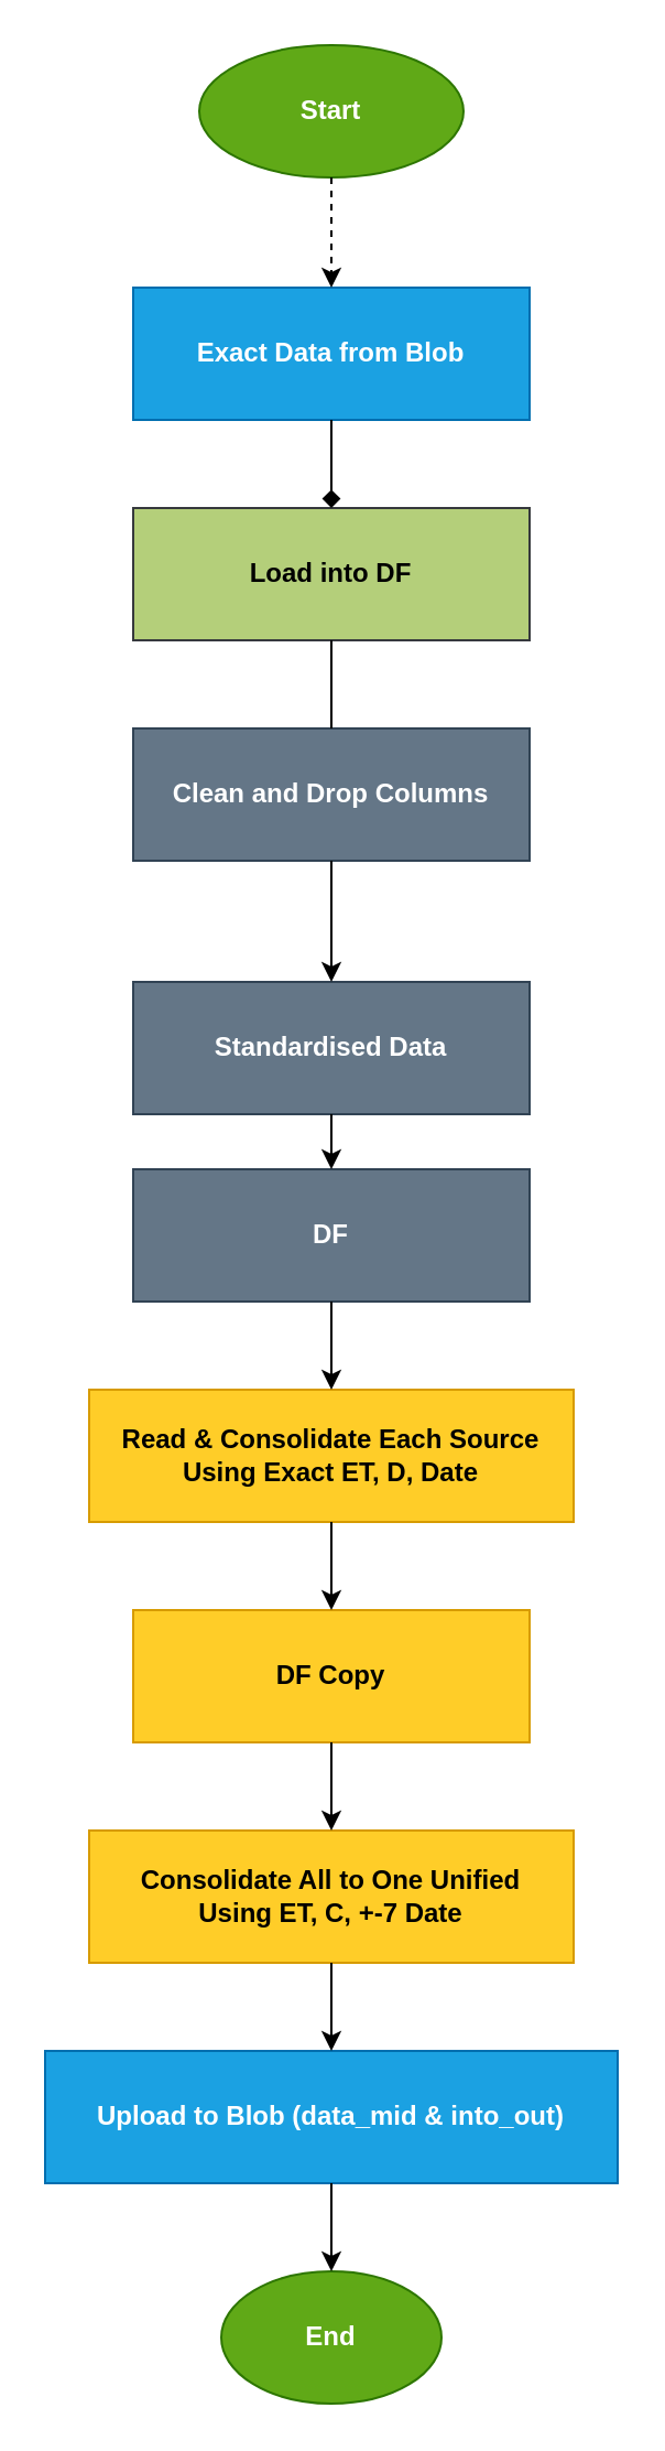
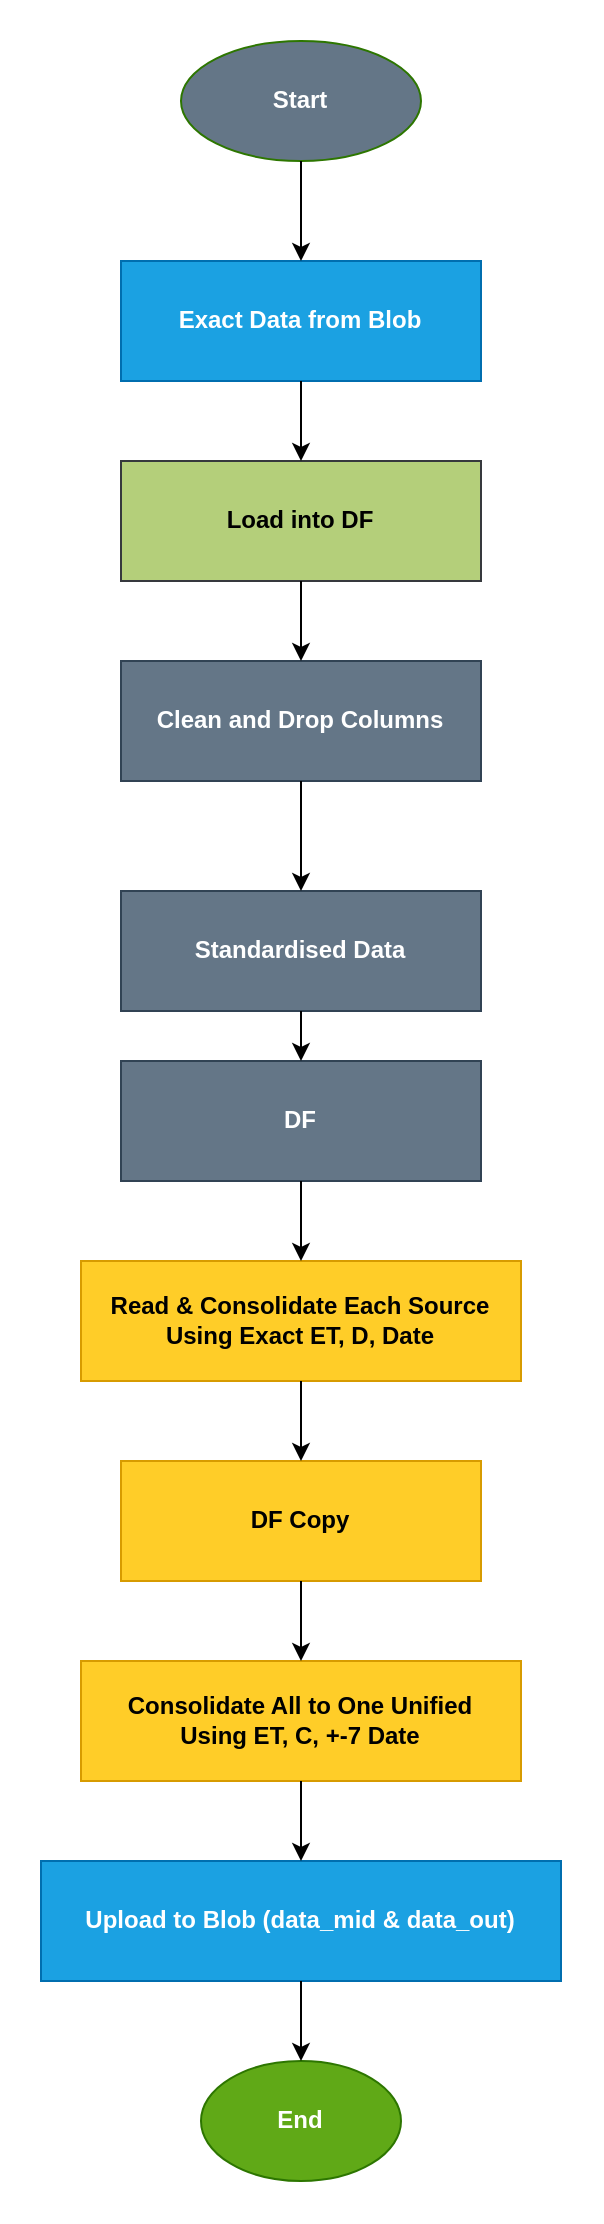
- <mxCell id="2" value="&lt;b&gt;Start&lt;/b&gt;" style="ellipse;whiteSpace=wrap;html=1;fillColor=#60a917;fontColor=#ffffff;strokeColor=#2D7600;" parent="1" vertex="1"><mxGeometry x="90" y="20" width="120" height="60" as="geometry" /></mxCell>
+ <mxCell id="2" value="&lt;b&gt;Start&lt;/b&gt;" style="ellipse;whiteSpace=wrap;html=1;fillColor=#647687;fontColor=#ffffff;strokeColor=#2D7600;" parent="1" vertex="1"><mxGeometry x="90" y="20" width="120" height="60" as="geometry" /></mxCell>
- <mxCell id="13" parent="1" source="2" target="3" edge="1" style="dashed=1;"><mxGeometry relative="1" as="geometry" /></mxCell>
+ <mxCell id="13" parent="1" source="2" target="3" edge="1"><mxGeometry relative="1" as="geometry" /></mxCell>
- <mxCell id="14" parent="1" source="3" target="4" edge="1" style="endArrow=diamond;"><mxGeometry relative="1" as="geometry" /></mxCell>
+ <mxCell id="14" parent="1" source="3" target="4" edge="1"><mxGeometry relative="1" as="geometry" /></mxCell>
- <mxCell id="15" parent="1" source="4" target="5" edge="1" style="endArrow=none;"><mxGeometry relative="1" as="geometry" /></mxCell>
+ <mxCell id="15" parent="1" source="4" target="5" edge="1"><mxGeometry relative="1" as="geometry" /></mxCell>
- <mxCell id="11" value="&lt;b&gt;Upload to Blob (data_mid &amp; into_out)&lt;/b&gt;" style="parallelogram;whiteSpace=wrap;html=1;fillColor=#1ba1e2;fontColor=#ffffff;strokeColor=#006EAF;" parent="1" vertex="1"><mxGeometry x="20" y="930" width="260" height="60" as="geometry" /></mxCell>
+ <mxCell id="11" value="&lt;b&gt;Upload to Blob (data_mid &amp; data_out)&lt;/b&gt;" style="parallelogram;whiteSpace=wrap;html=1;fillColor=#1ba1e2;fontColor=#ffffff;strokeColor=#006EAF;" parent="1" vertex="1"><mxGeometry x="20" y="930" width="260" height="60" as="geometry" /></mxCell>
